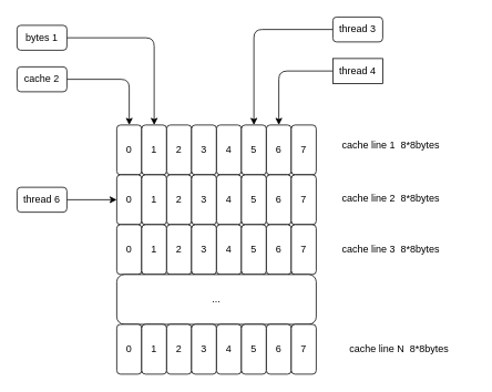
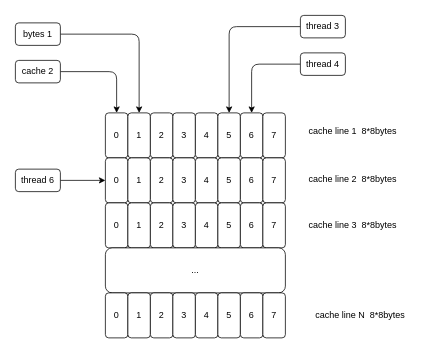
- <mxCell id="46" value="thread 4" style="whiteSpace=wrap;html=1;rounded=0;" parent="1" vertex="1"><mxGeometry x="400" y="70" width="60" height="30" as="geometry" /></mxCell>
+ <mxCell id="46" value="thread 4" style="rounded=1;whiteSpace=wrap;html=1;" parent="1" vertex="1"><mxGeometry x="400" y="70" width="60" height="30" as="geometry" /></mxCell>
